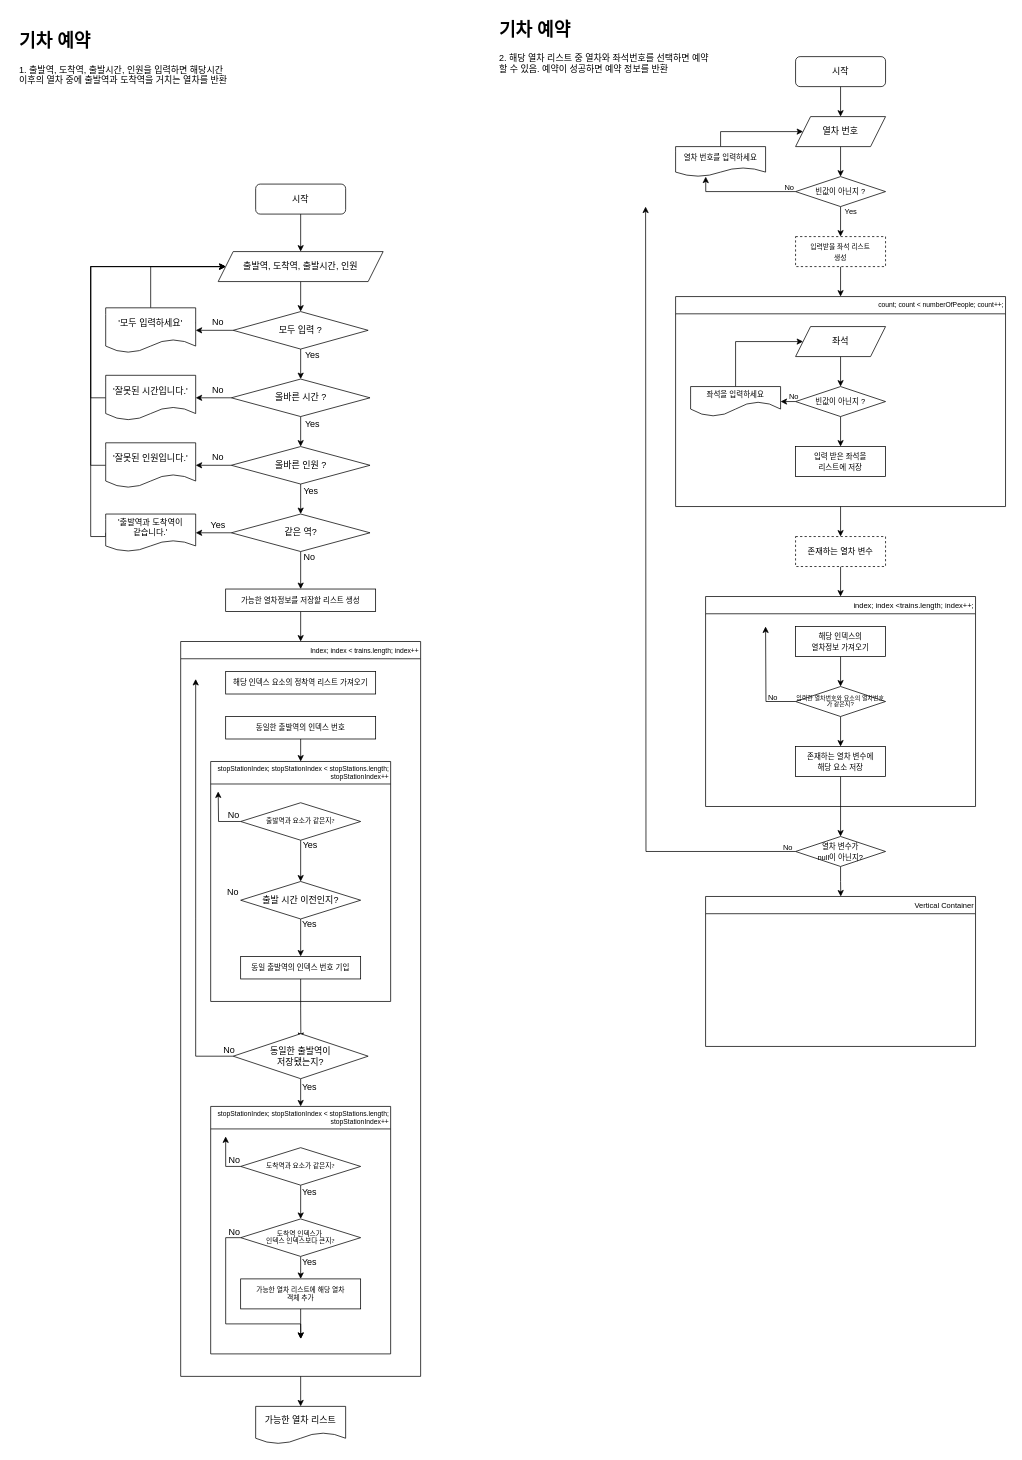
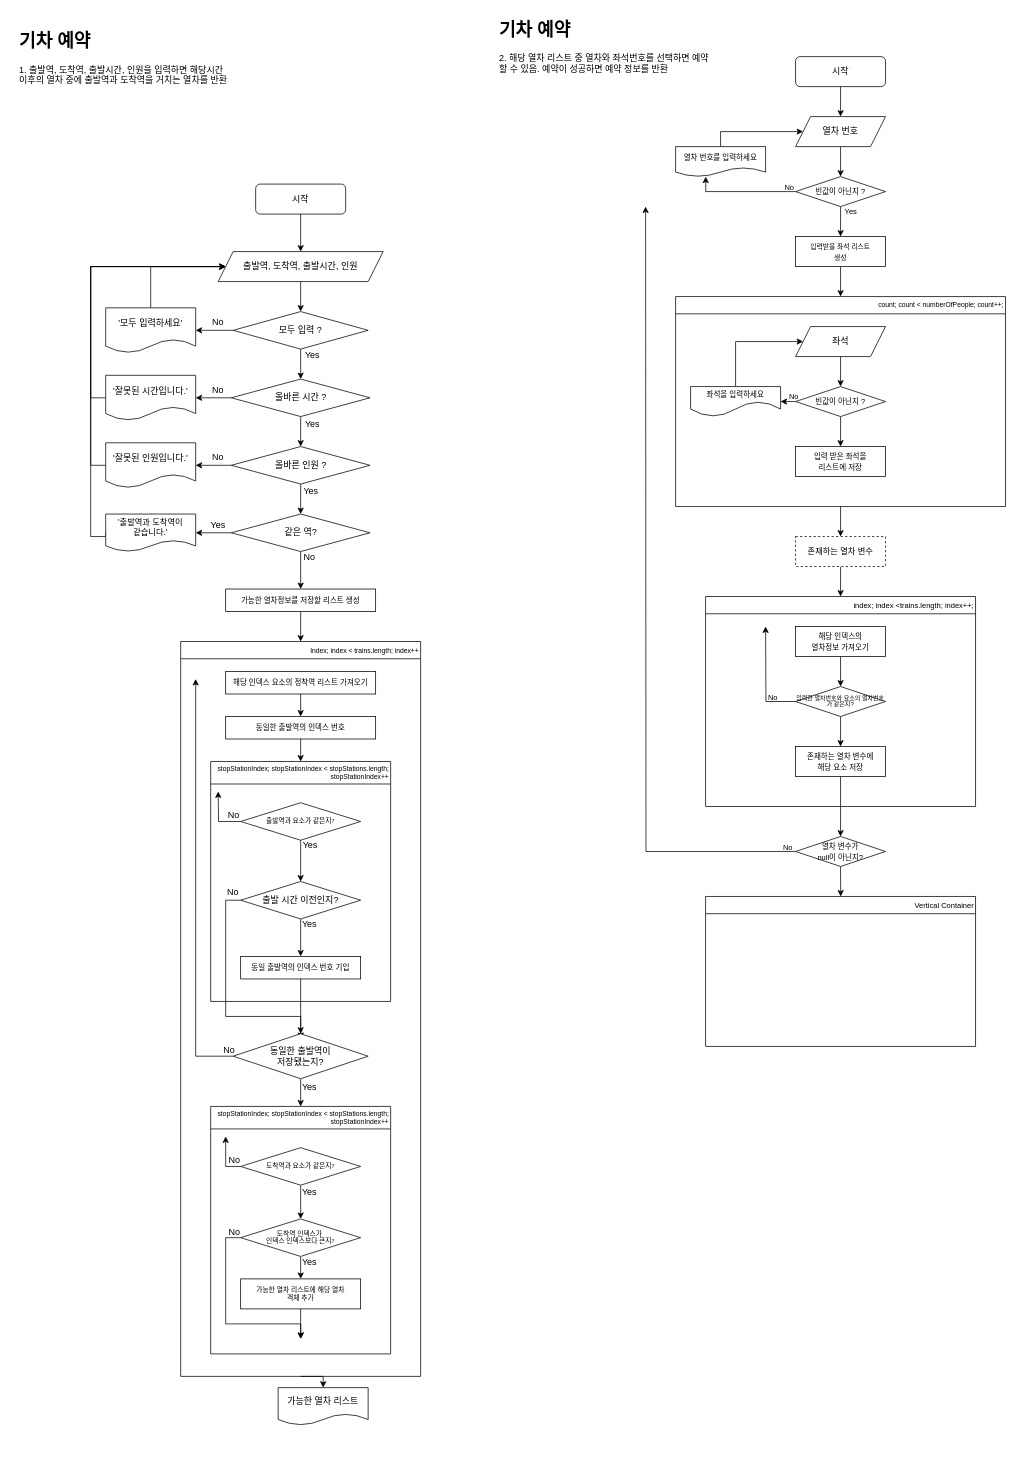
- <mxCell id="93" value="&lt;font style=&quot;font-size: 9px;&quot;&gt;입력받을 좌석 리스트 &lt;br&gt;생성&lt;/font&gt;" style="rounded=0;whiteSpace=wrap;html=1;dashed=1;" vertex="1" parent="1"><mxGeometry x="1060" y="315" width="120" height="40" as="geometry" /></mxCell>
+ <mxCell id="93" value="&lt;font style=&quot;font-size: 9px;&quot;&gt;입력받을 좌석 리스트 &lt;br&gt;생성&lt;/font&gt;" style="rounded=0;whiteSpace=wrap;html=1;" vertex="1" parent="1"><mxGeometry x="1060" y="315" width="120" height="40" as="geometry" /></mxCell>
+ <mxCell id="41" style="edgeStyle=orthogonalEdgeStyle;rounded=0;orthogonalLoop=1;jettySize=auto;html=1;exitX=0.5;exitY=1;exitDx=0;exitDy=0;entryX=0.5;entryY=0;entryDx=0;entryDy=0;" parent="40" source="42" target="56" edge="1"><mxGeometry relative="1" as="geometry" /></mxCell>
+ <mxCell id="72" style="edgeStyle=orthogonalEdgeStyle;rounded=0;orthogonalLoop=1;jettySize=auto;html=1;exitX=0;exitY=0.5;exitDx=0;exitDy=0;entryX=0.5;entryY=0;entryDx=0;entryDy=0;" parent="40" source="50" target="71" edge="1"><mxGeometry relative="1" as="geometry"><Array as="points"><mxPoint x="60" y="345" /><mxPoint x="60" y="500" /><mxPoint x="160" y="500" /></Array></mxGeometry></mxCell>
- <mxCell id="75" value="가능한 열차 리스트" style="shape=document;whiteSpace=wrap;html=1;boundedLbl=1;" parent="1" vertex="1"><mxGeometry x="340" y="1875" width="120" height="50" as="geometry" /></mxCell>
+ <mxCell id="75" value="가능한 열차 리스트" style="shape=document;whiteSpace=wrap;html=1;boundedLbl=1;" parent="1" vertex="1"><mxGeometry x="370" y="1850" width="120" height="50" as="geometry" /></mxCell>
